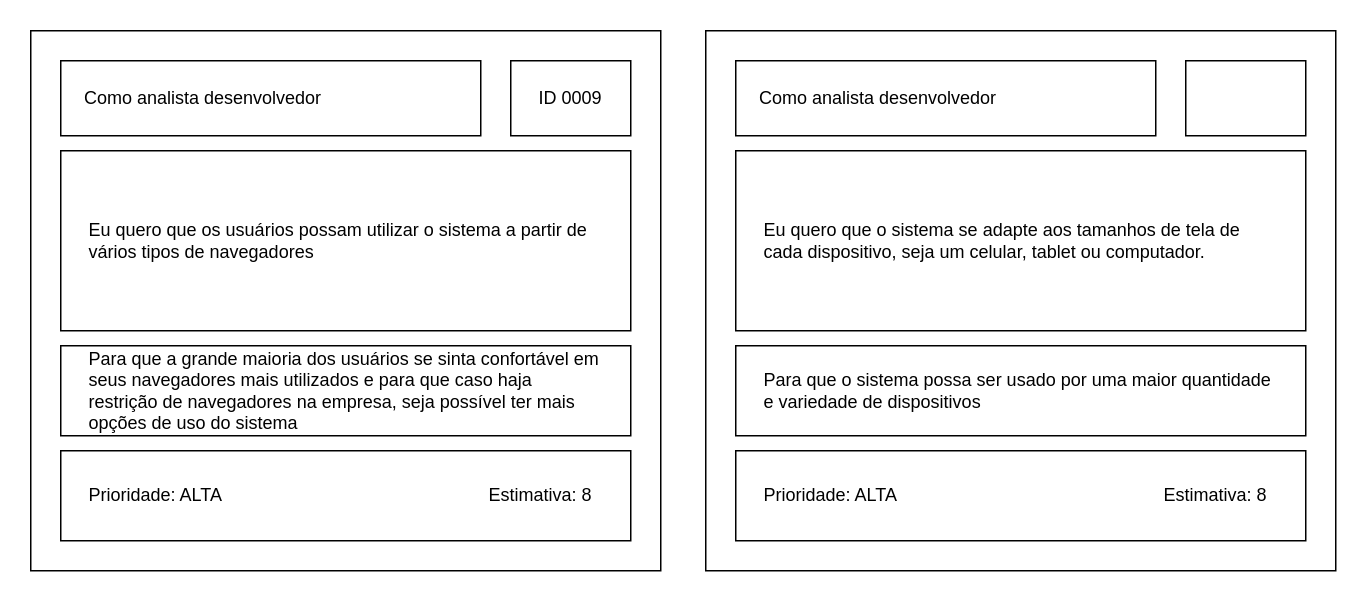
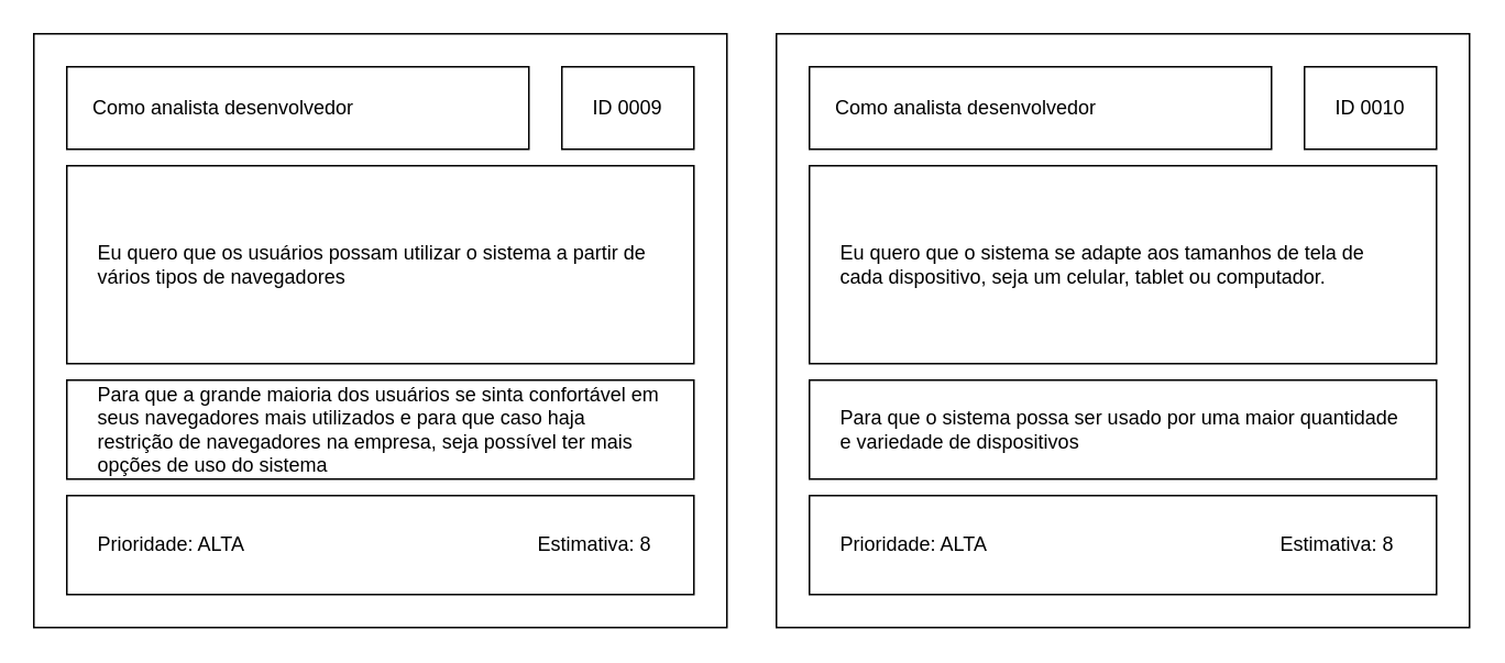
+ <mxCell id="15" value="ID 0010" style="text;html=1;strokeColor=none;fillColor=none;align=center;verticalAlign=middle;whiteSpace=wrap;rounded=0;" parent="1" vertex="1"><mxGeometry x="800" y="55" width="60" height="20" as="geometry" /></mxCell>
